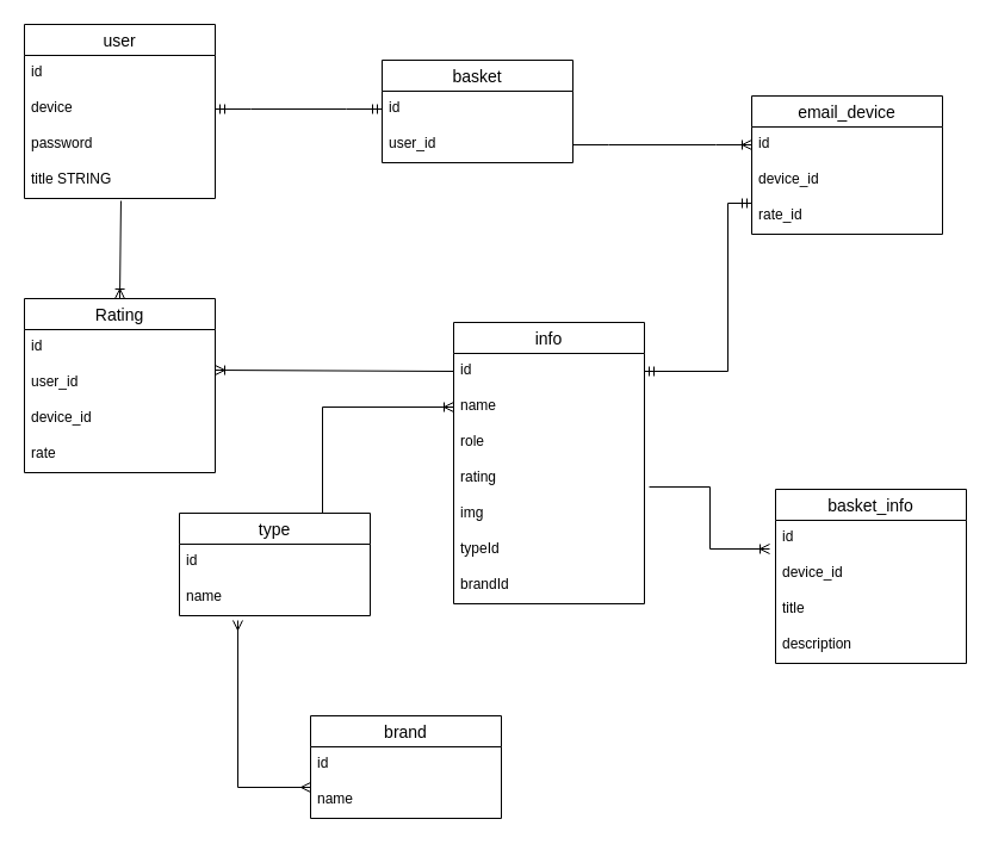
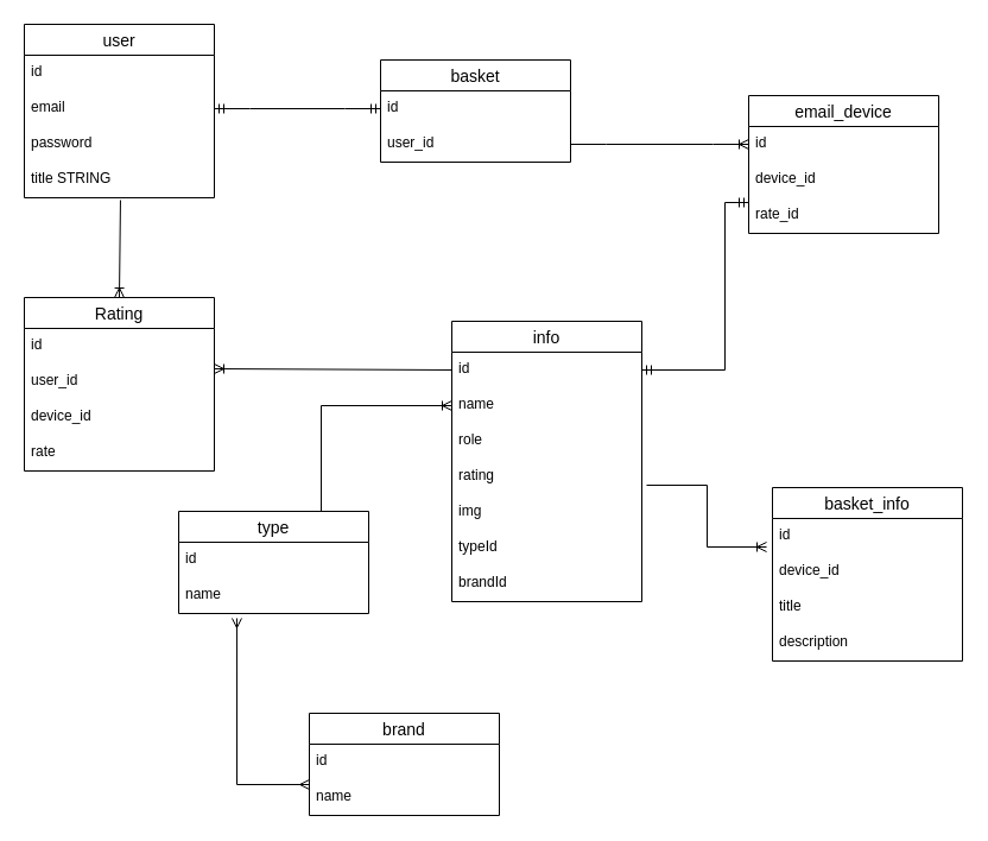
- <mxCell id="4" value="device" style="text;strokeColor=none;fillColor=none;spacingLeft=4;spacingRight=4;overflow=hidden;rotatable=0;points=[[0,0.5],[1,0.5]];portConstraint=eastwest;fontSize=12;" vertex="1" parent="2"><mxGeometry y="56" width="160" height="30" as="geometry" /></mxCell>
+ <mxCell id="4" value="email" style="text;strokeColor=none;fillColor=none;spacingLeft=4;spacingRight=4;overflow=hidden;rotatable=0;points=[[0,0.5],[1,0.5]];portConstraint=eastwest;fontSize=12;" vertex="1" parent="2"><mxGeometry y="56" width="160" height="30" as="geometry" /></mxCell>
